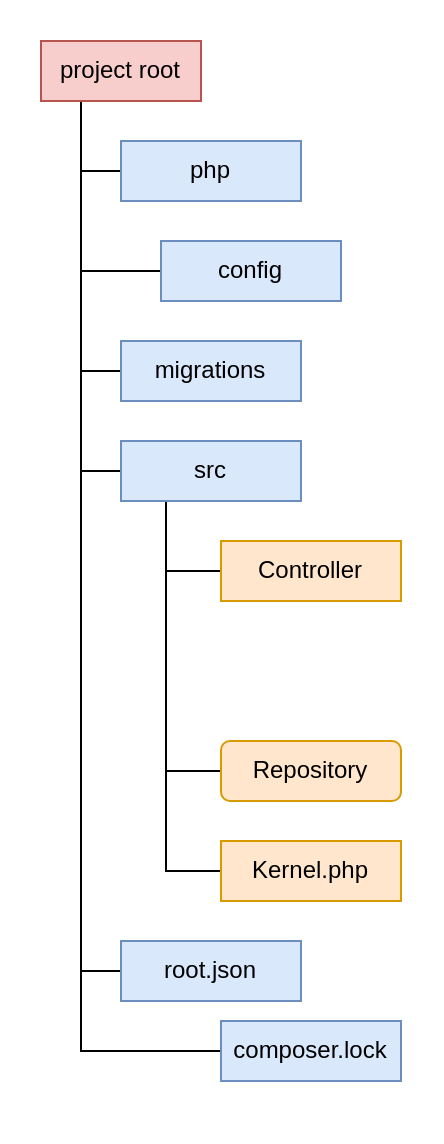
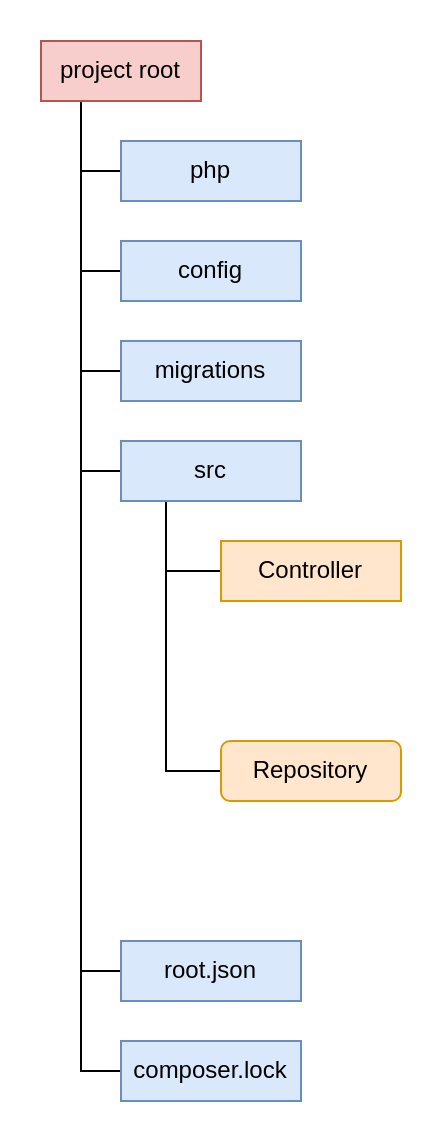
- <mxCell id="10" value="config" style="whiteSpace=wrap;html=1;fillColor=#dae8fc;strokeColor=#6c8ebf;" vertex="1" parent="1"><mxGeometry x="80" y="120" width="90" height="30" as="geometry" /></mxCell>
+ <mxCell id="10" value="config" style="whiteSpace=wrap;html=1;fillColor=#dae8fc;strokeColor=#6c8ebf;" vertex="1" parent="1"><mxGeometry x="60" y="120" width="90" height="30" as="geometry" /></mxCell>
- <mxCell id="14" style="edgeStyle=orthogonalEdgeStyle;rounded=0;orthogonalLoop=1;jettySize=auto;html=1;exitX=0.25;exitY=1;exitDx=0;exitDy=0;entryX=0;entryY=0.5;entryDx=0;entryDy=0;endArrow=none;endFill=0;" edge="1" parent="1" source="15" target="19"><mxGeometry relative="1" as="geometry" /></mxCell>
- <mxCell id="19" value="Kernel.php" style="whiteSpace=wrap;html=1;fillColor=#ffe6cc;strokeColor=#d79b00;" vertex="1" parent="1"><mxGeometry x="110" y="420" width="90" height="30" as="geometry" /></mxCell>
- <mxCell id="17" value="composer.lock" style="whiteSpace=wrap;html=1;fillColor=#dae8fc;strokeColor=#6c8ebf;" vertex="1" parent="1"><mxGeometry x="110" y="510" width="90" height="30" as="geometry" /></mxCell>
+ <mxCell id="17" value="composer.lock" style="whiteSpace=wrap;html=1;fillColor=#dae8fc;strokeColor=#6c8ebf;" vertex="1" parent="1"><mxGeometry x="60" y="520" width="90" height="30" as="geometry" /></mxCell>
